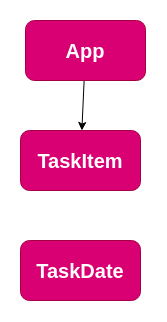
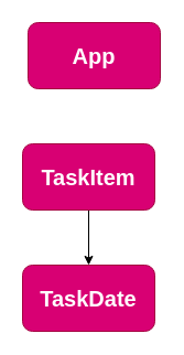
- <mxCell id="2" value="" style="edgeStyle=none;html=1;fontSize=20;" parent="1" source="3" target="5" edge="1"><mxGeometry relative="1" as="geometry" /></mxCell>
+ <mxCell id="4" value="" style="edgeStyle=none;html=1;fontSize=20;" parent="1" source="5" target="6" edge="1"><mxGeometry relative="1" as="geometry" /></mxCell>
